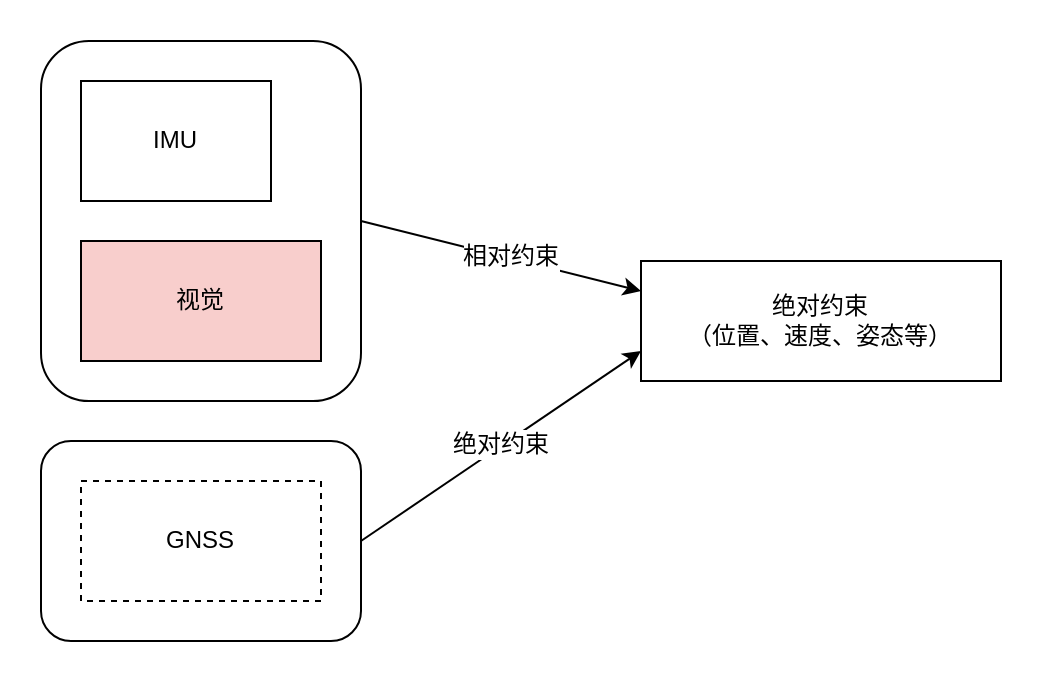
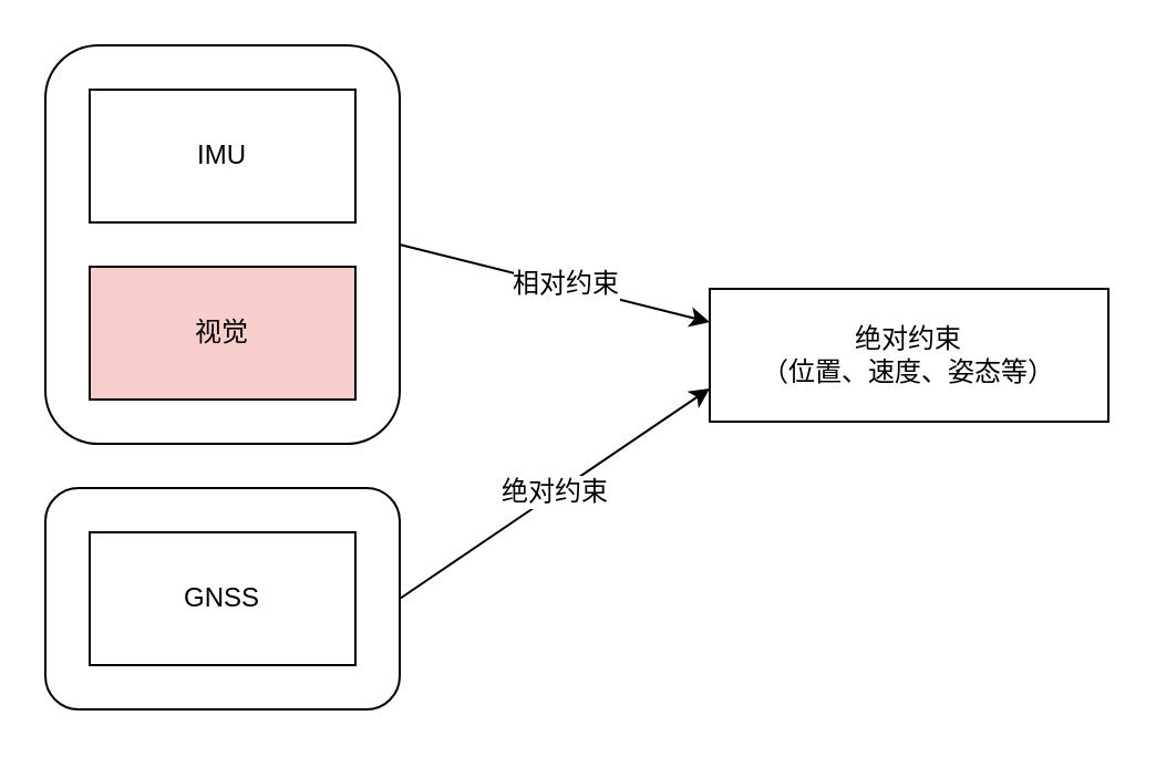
- <mxCell id="4" value="IMU" style="rounded=0;whiteSpace=wrap;html=1;" vertex="1" parent="1"><mxGeometry x="40" y="40" width="95" height="60" as="geometry" /></mxCell>
+ <mxCell id="4" value="IMU" style="rounded=0;whiteSpace=wrap;html=1;" vertex="1" parent="1"><mxGeometry x="40" y="40" width="120" height="60" as="geometry" /></mxCell>
- <mxCell id="7" value="GNSS" style="rounded=0;whiteSpace=wrap;html=1;dashed=1;" vertex="1" parent="1"><mxGeometry x="40" y="240" width="120" height="60" as="geometry" /></mxCell>
+ <mxCell id="7" value="GNSS" style="rounded=0;whiteSpace=wrap;html=1;" vertex="1" parent="1"><mxGeometry x="40" y="240" width="120" height="60" as="geometry" /></mxCell>
